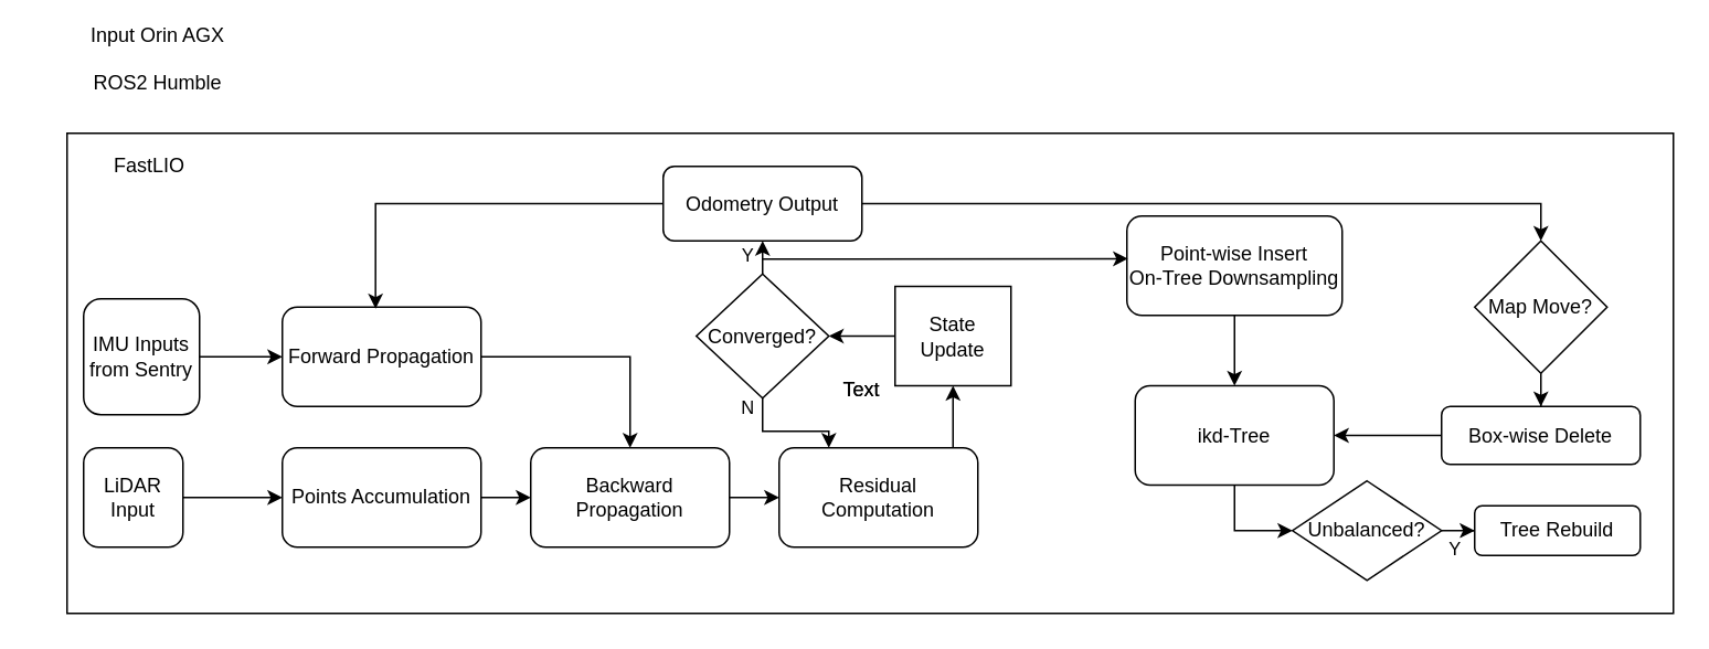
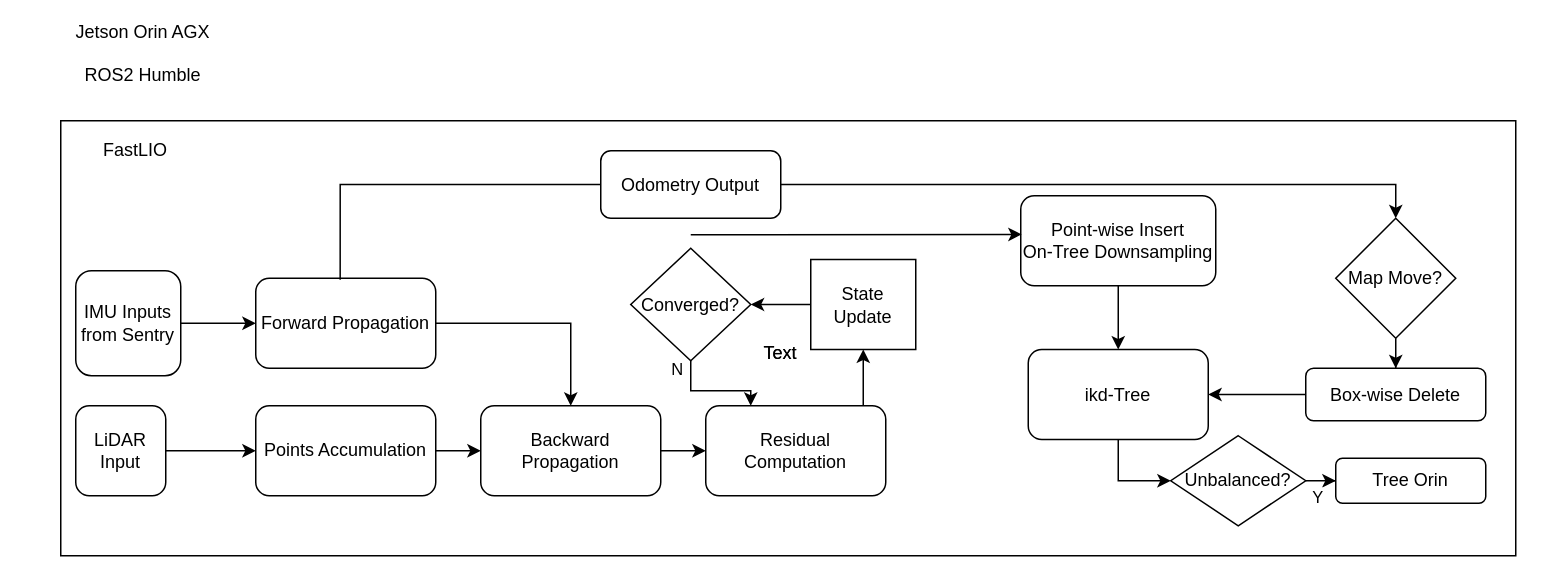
- <mxCell id="2" value="Input Orin AGX&lt;br&gt;&lt;br&gt;ROS2 Humble" style="text;html=1;align=center;verticalAlign=middle;whiteSpace=wrap;rounded=0;" vertex="1" parent="1"><mxGeometry x="20" y="20" width="150" height="30" as="geometry" /></mxCell>
+ <mxCell id="2" value="Jetson Orin AGX&lt;br&gt;&lt;br&gt;ROS2 Humble" style="text;html=1;align=center;verticalAlign=middle;whiteSpace=wrap;rounded=0;" vertex="1" parent="1"><mxGeometry x="20" y="20" width="150" height="30" as="geometry" /></mxCell>
- <mxCell id="22" style="edgeStyle=orthogonalEdgeStyle;rounded=0;orthogonalLoop=1;jettySize=auto;html=1;entryX=0.5;entryY=1;entryDx=0;entryDy=0;" edge="1" parent="5" source="24" target="26"><mxGeometry relative="1" as="geometry"><Array as="points"><mxPoint x="410" y="45" /></Array></mxGeometry></mxCell>
- <mxCell id="23" value="Y" style="edgeLabel;html=1;align=center;verticalAlign=middle;resizable=0;points=[];" vertex="1" connectable="0" parent="22"><mxGeometry x="0.66" y="1" relative="1" as="geometry"><mxPoint x="-9" y="5" as="offset" /></mxGeometry></mxCell>
- <mxCell id="27" style="edgeStyle=orthogonalEdgeStyle;rounded=0;orthogonalLoop=1;jettySize=auto;html=1;entryX=0.469;entryY=0.016;entryDx=0;entryDy=0;entryPerimeter=0;" edge="1" parent="5" source="26" target="13"><mxGeometry relative="1" as="geometry" /></mxCell>
+ <mxCell id="27" style="edgeStyle=orthogonalEdgeStyle;rounded=0;orthogonalLoop=1;jettySize=auto;html=1;entryX=0.469;entryY=0.016;entryDx=0;entryDy=0;entryPerimeter=0;endArrow=none;" edge="1" parent="5" source="26" target="13"><mxGeometry relative="1" as="geometry" /></mxCell>
- <mxCell id="40" value="Tree Rebuild" style="rounded=1;whiteSpace=wrap;html=1;" vertex="1" parent="5"><mxGeometry x="840" y="205" width="100" height="30" as="geometry" /></mxCell>
+ <mxCell id="40" value="Tree Orin" style="rounded=1;whiteSpace=wrap;html=1;" vertex="1" parent="5"><mxGeometry x="840" y="205" width="100" height="30" as="geometry" /></mxCell>
